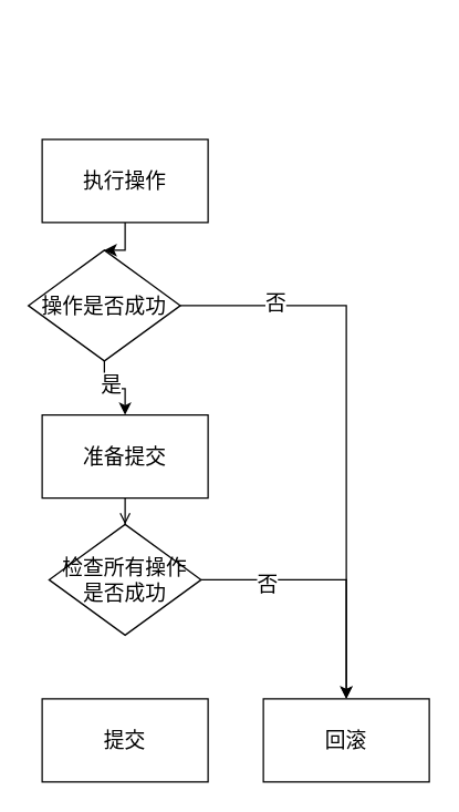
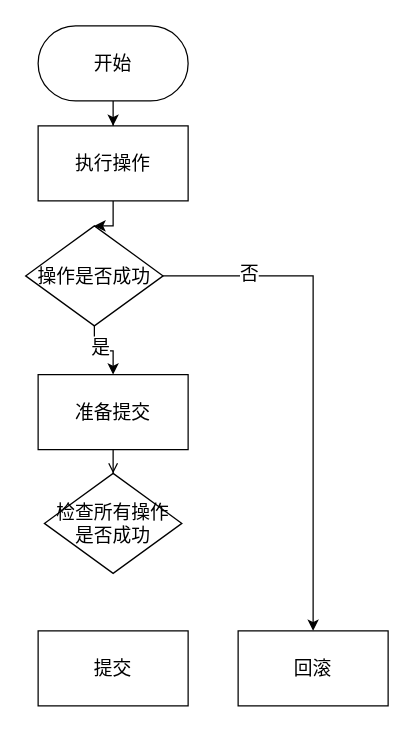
+ <mxCell id="3" value="开始" style="rounded=1;whiteSpace=wrap;html=1;arcSize=50;fontSize=15;" vertex="1" parent="1"><mxGeometry x="30" y="20" width="120" height="60" as="geometry" /></mxCell>
+ <mxCell id="2" value="" style="edgeStyle=orthogonalEdgeStyle;rounded=0;orthogonalLoop=1;jettySize=auto;html=1;fontSize=15;" edge="1" parent="1" source="3" target="5"><mxGeometry relative="1" as="geometry" /></mxCell>
- <mxCell id="13" style="edgeStyle=orthogonalEdgeStyle;rounded=0;orthogonalLoop=1;jettySize=auto;html=1;entryX=0.5;entryY=0;entryDx=0;entryDy=0;fontSize=15;" edge="1" parent="1" source="15" target="17"><mxGeometry relative="1" as="geometry" /></mxCell>
- <mxCell id="14" value="否" style="edgeLabel;html=1;align=center;verticalAlign=middle;resizable=0;points=[];fontSize=15;" vertex="1" connectable="0" parent="13"><mxGeometry x="-0.507" y="-2" relative="1" as="geometry"><mxPoint as="offset" /></mxGeometry></mxCell>
